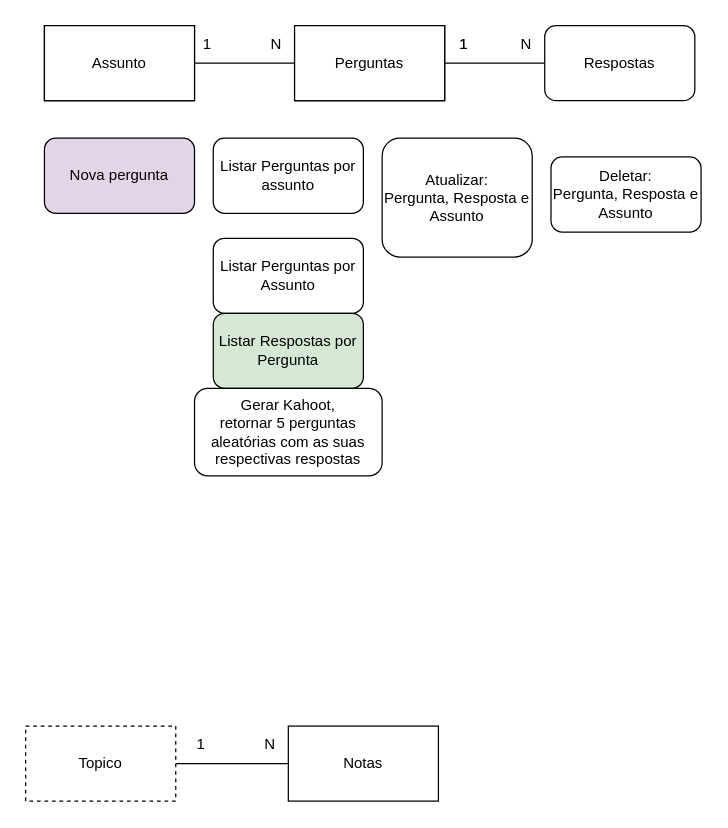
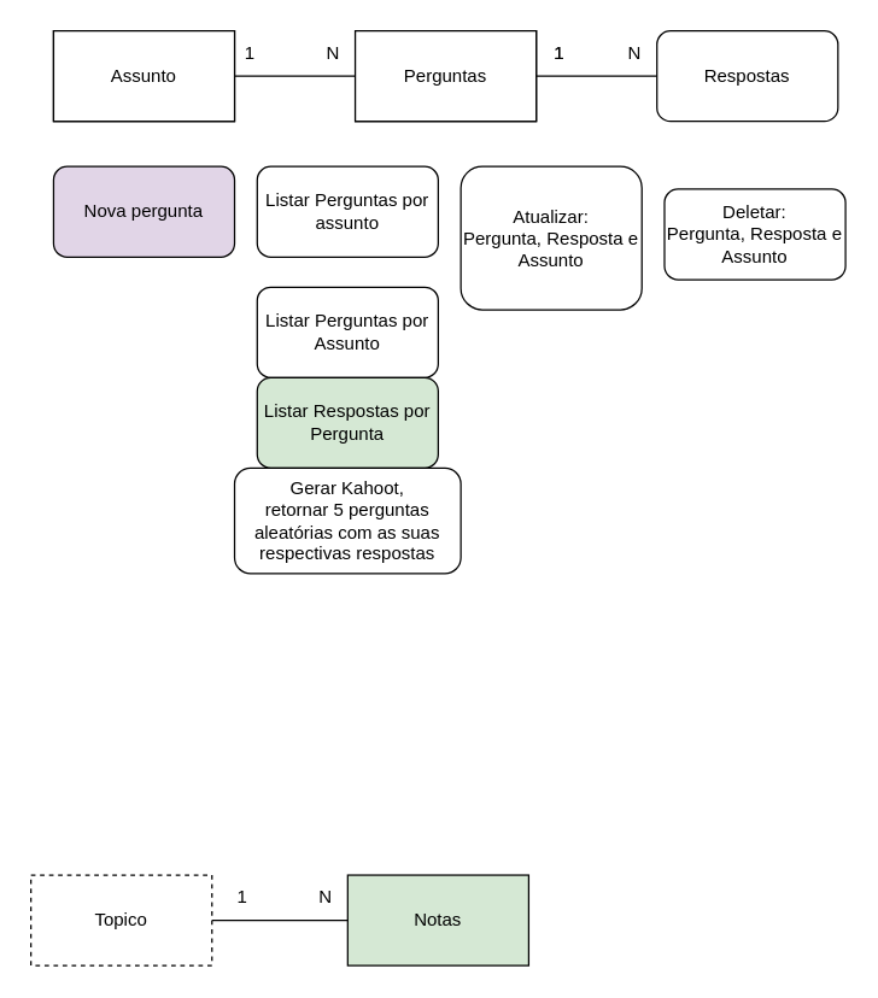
- <mxCell id="24" value="Notas" style="rounded=0;whiteSpace=wrap;html=1;" parent="1" vertex="1"><mxGeometry x="230" y="580" width="120" height="60" as="geometry" /></mxCell>
+ <mxCell id="24" value="Notas" style="rounded=0;whiteSpace=wrap;html=1;fillColor=#d5e8d4;" parent="1" vertex="1"><mxGeometry x="230" y="580" width="120" height="60" as="geometry" /></mxCell>
